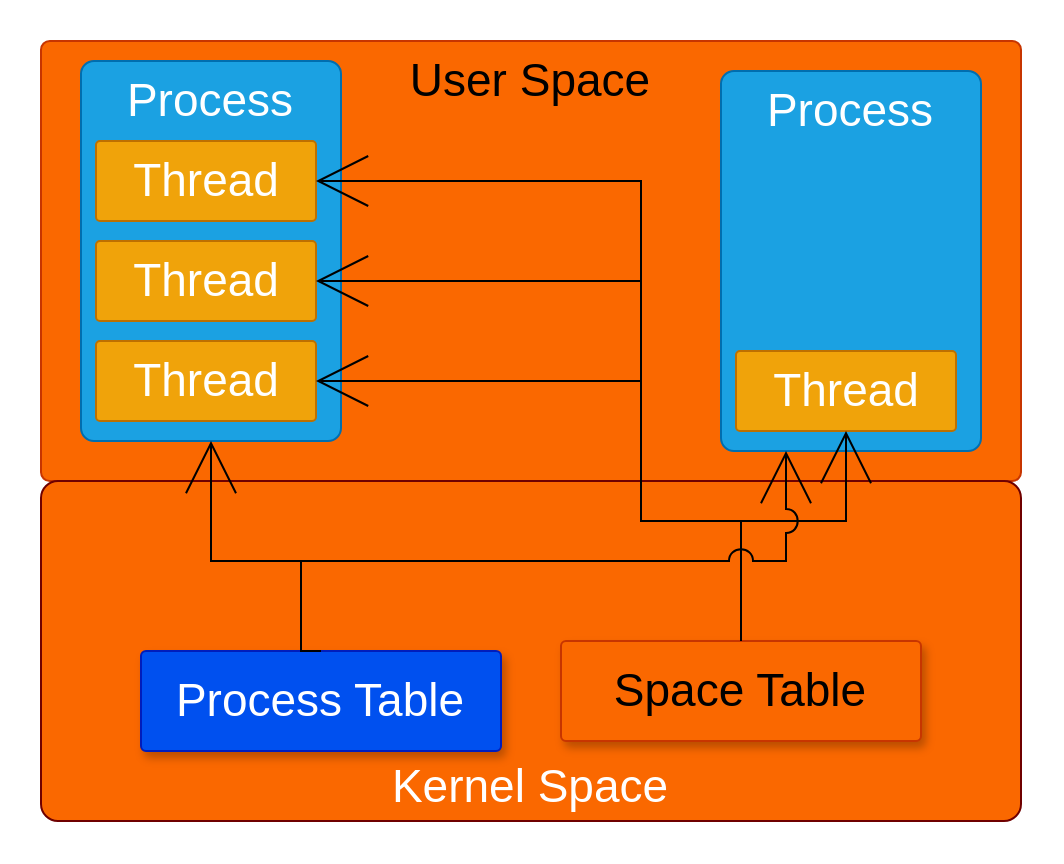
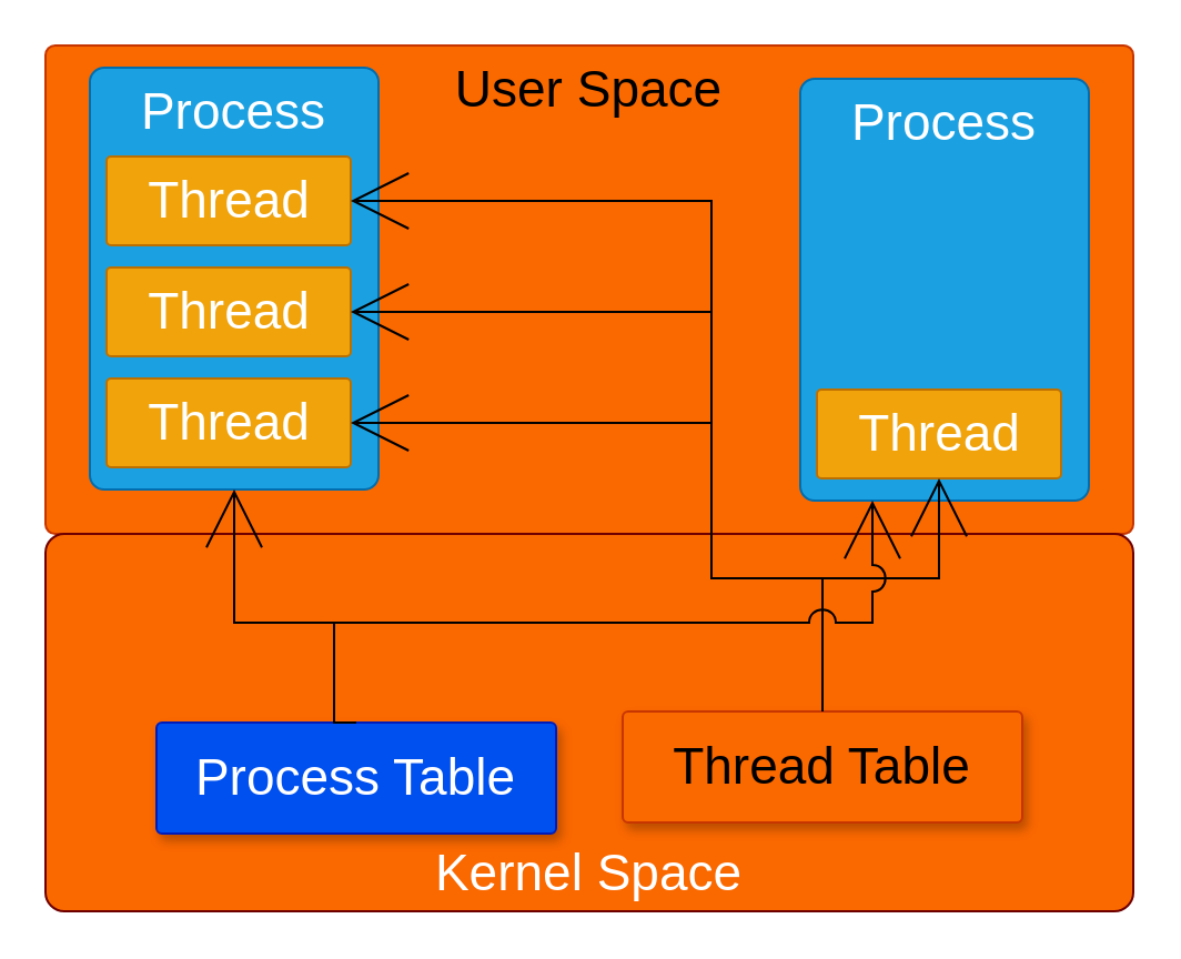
- <mxCell id="10" value="&lt;font style=&quot;font-size: 23px&quot;&gt;Space Table&lt;br&gt;&lt;/font&gt;" style="rounded=1;whiteSpace=wrap;html=1;verticalAlign=middle;arcSize=5;fillColor=#fa6800;strokeColor=#C73500;shadow=1;" vertex="1" parent="1"><mxGeometry x="280" y="320" width="180" height="50" as="geometry" /></mxCell>
+ <mxCell id="10" value="&lt;font style=&quot;font-size: 23px&quot;&gt;Thread Table&lt;br&gt;&lt;/font&gt;" style="rounded=1;whiteSpace=wrap;html=1;verticalAlign=middle;arcSize=5;fillColor=#fa6800;strokeColor=#C73500;shadow=1;" vertex="1" parent="1"><mxGeometry x="280" y="320" width="180" height="50" as="geometry" /></mxCell>
